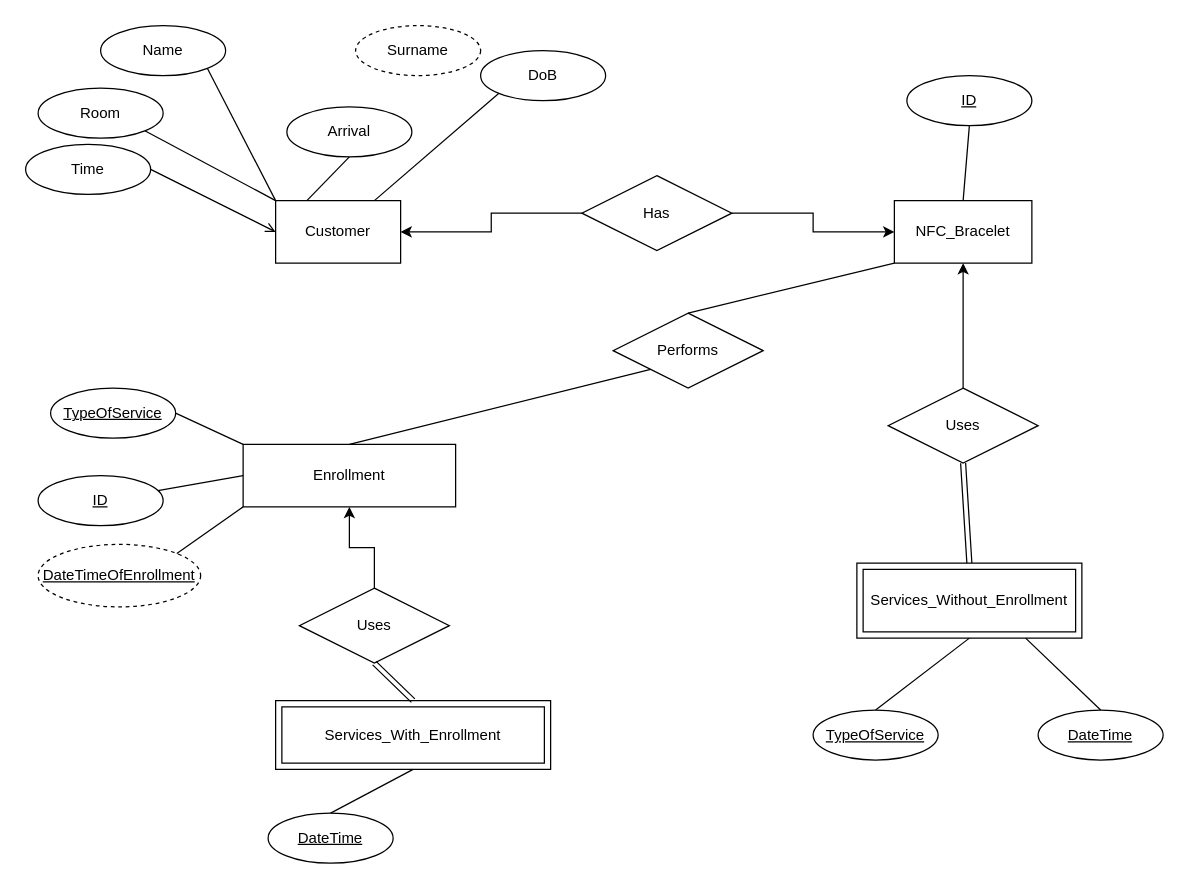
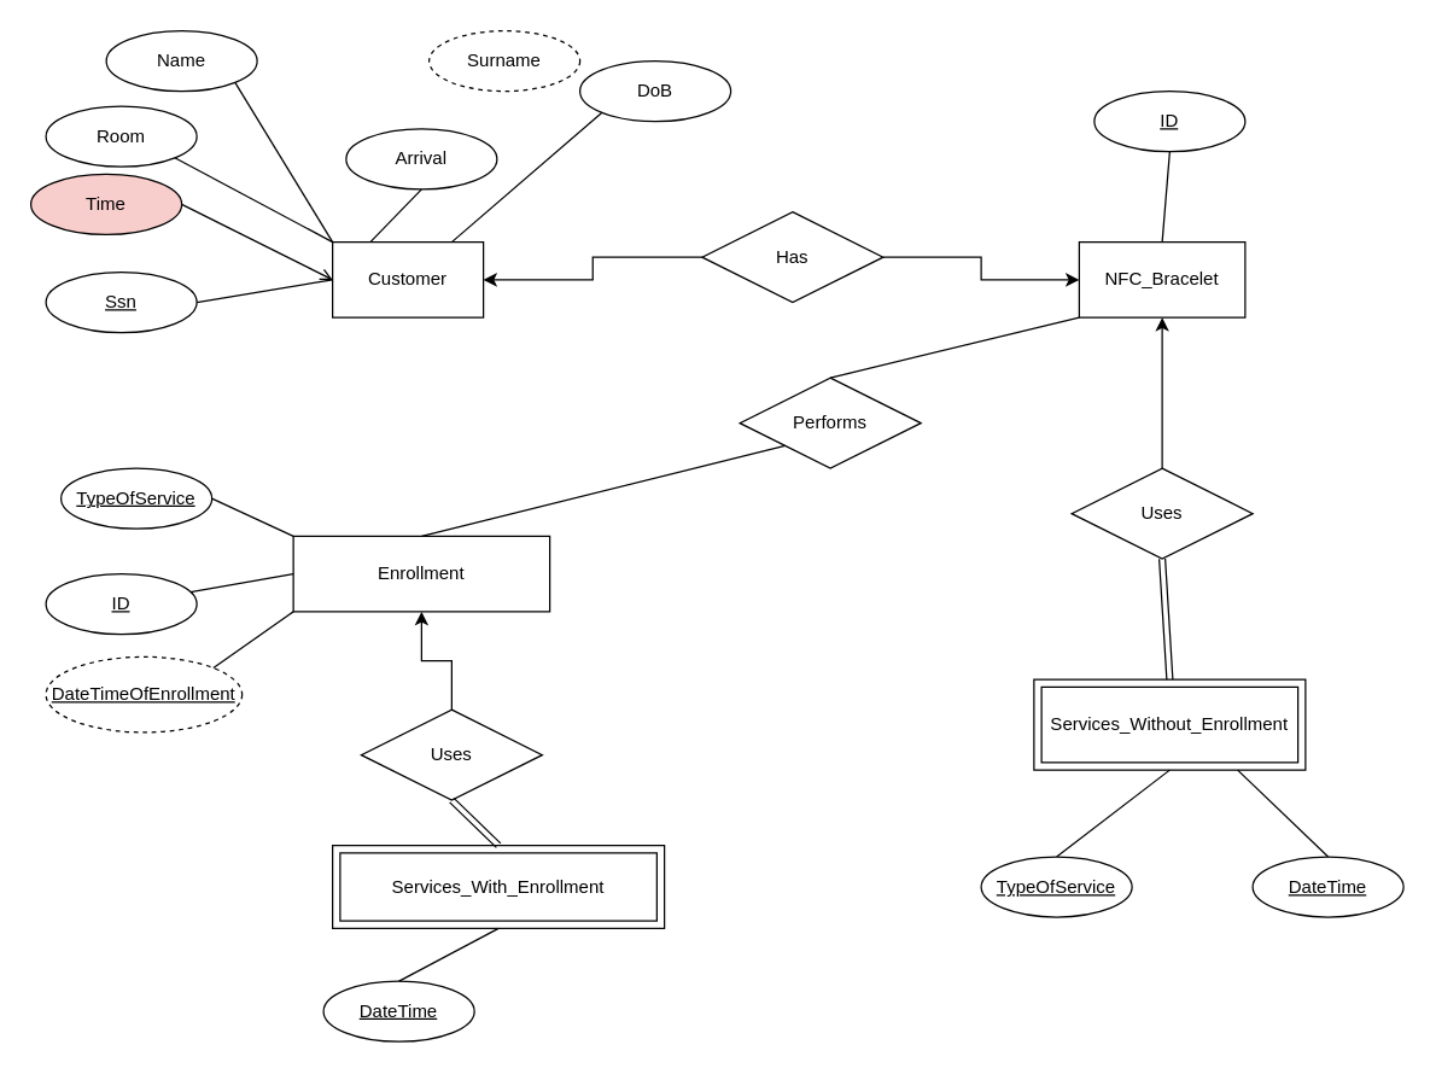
- <mxCell id="6" value="Name" style="ellipse;whiteSpace=wrap;html=1;align=center;" parent="1" vertex="1"><mxGeometry x="80" y="20" width="100" height="40" as="geometry" /></mxCell>
+ <mxCell id="6" value="Name" style="ellipse;whiteSpace=wrap;html=1;align=center;" parent="1" vertex="1"><mxGeometry x="70" y="20" width="100" height="40" as="geometry" /></mxCell>
- <mxCell id="8" value="Time" style="ellipse;whiteSpace=wrap;html=1;align=center;" parent="1" vertex="1"><mxGeometry y="115" width="100" height="40" as="geometry" x="20" /></mxCell>
+ <mxCell id="8" value="Time" style="ellipse;whiteSpace=wrap;html=1;align=center;fillColor=#f8cecc;" parent="1" vertex="1"><mxGeometry y="115" width="100" height="40" as="geometry" x="20" /></mxCell>
+ <mxCell id="23" value="" style="endArrow=none;html=1;rounded=0;exitX=1;exitY=0.5;exitDx=0;exitDy=0;entryX=0;entryY=0.5;entryDx=0;entryDy=0;" parent="1" source="22" target="2" edge="1"><mxGeometry relative="1" as="geometry"><mxPoint x="220" y="200" as="sourcePoint" /><mxPoint x="380" y="200" as="targetPoint" /></mxGeometry></mxCell>
+ <mxCell id="22" value="Ssn" style="ellipse;whiteSpace=wrap;html=1;align=center;fontStyle=4;" parent="1" vertex="1"><mxGeometry x="30" y="180" width="100" height="40" as="geometry" /></mxCell>
